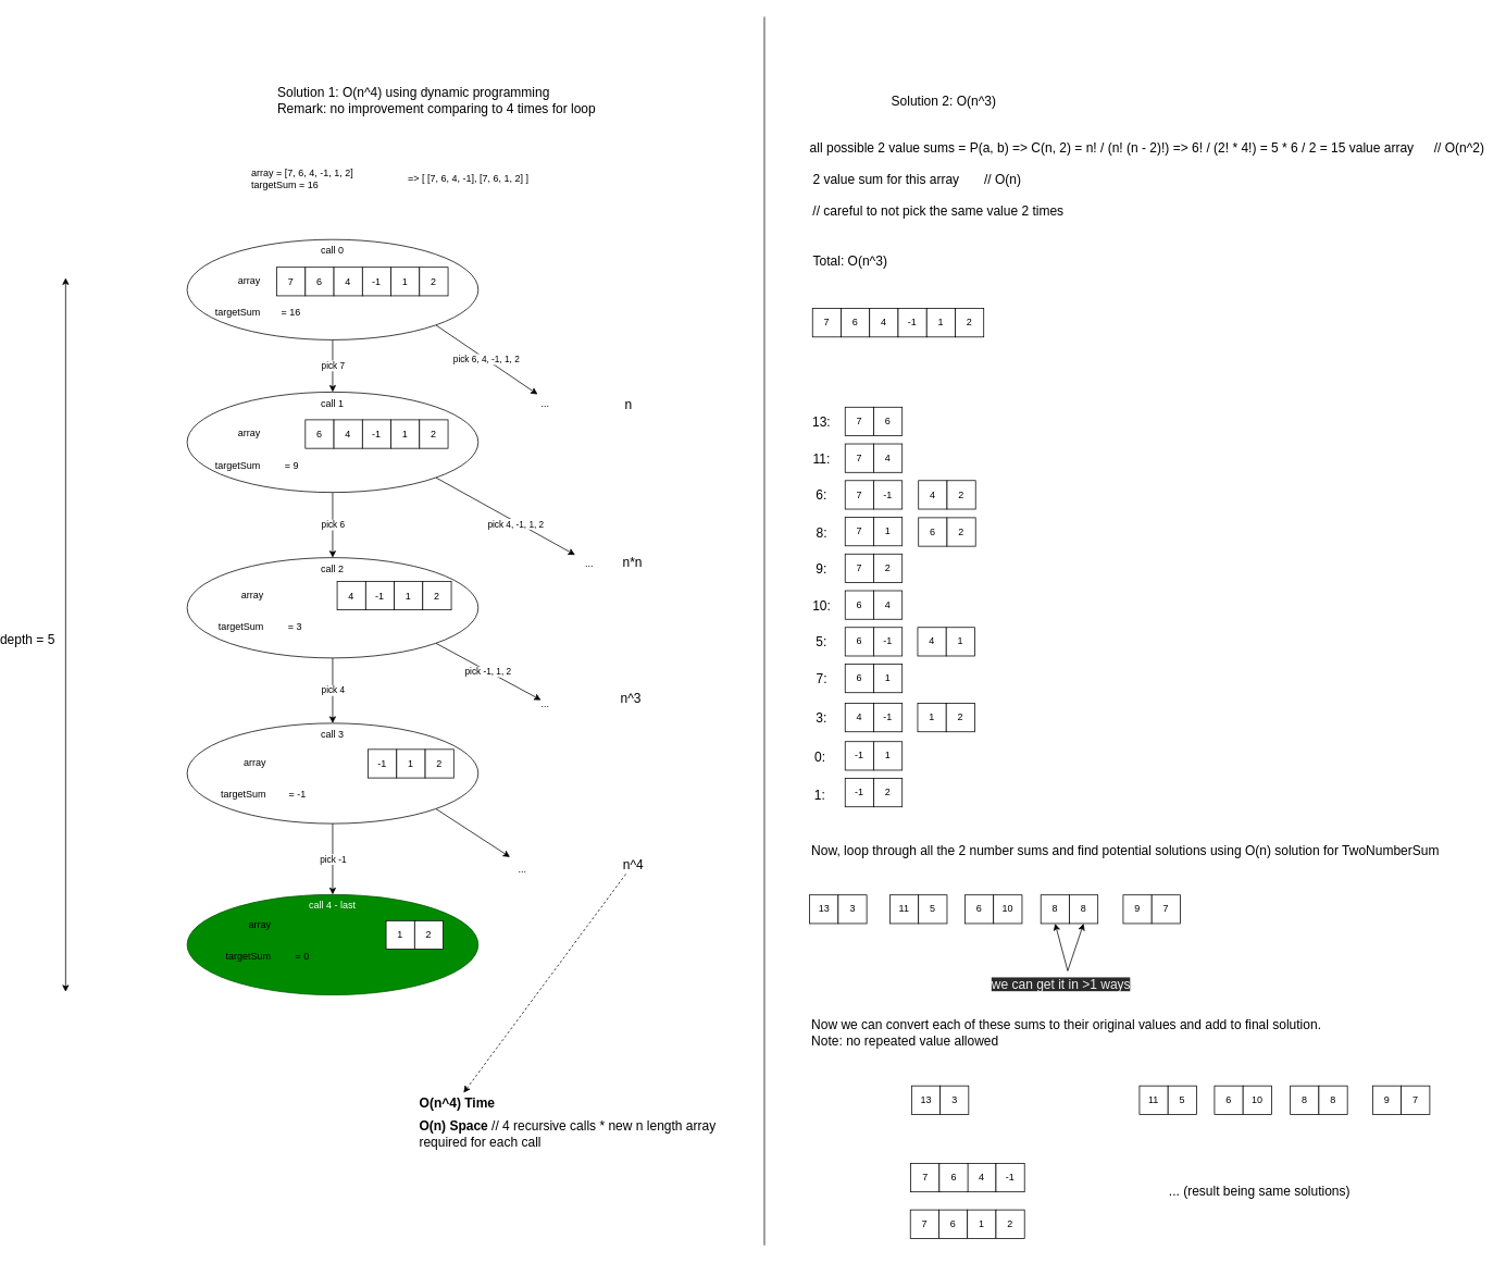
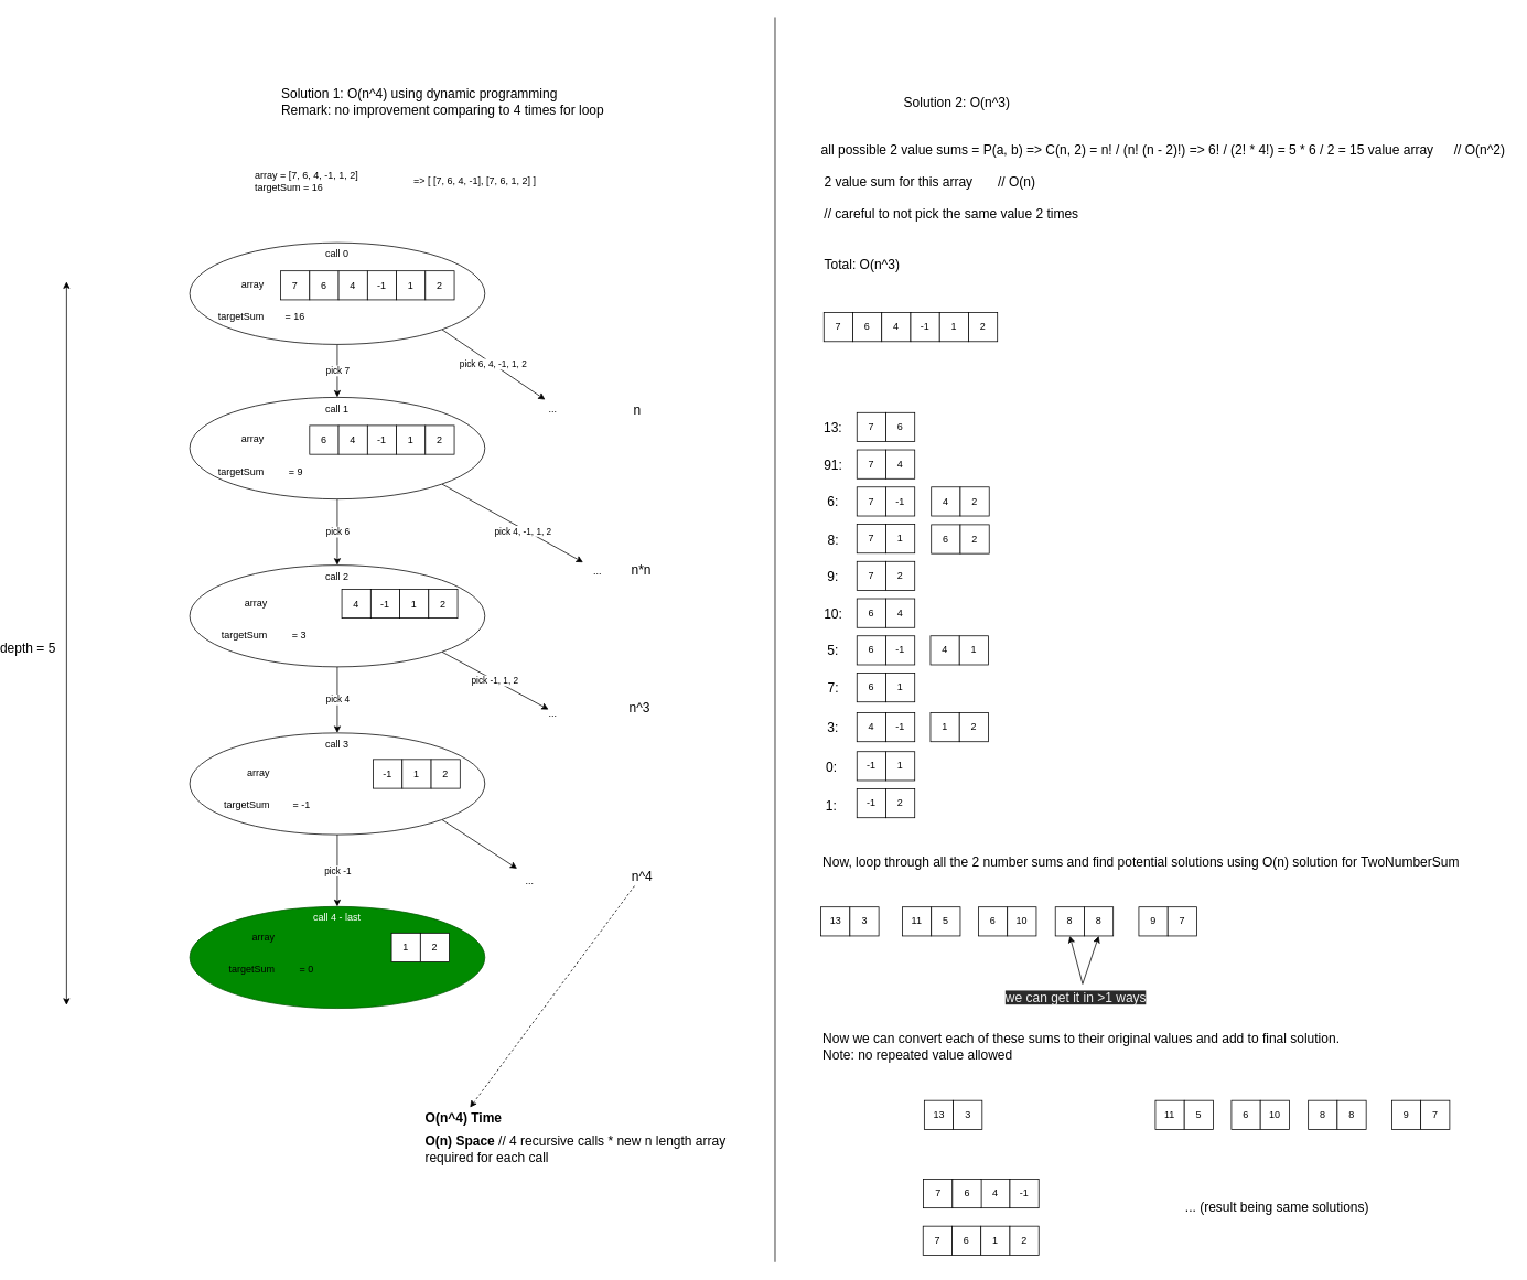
- <mxCell id="84" value="11:" style="text;html=1;align=center;verticalAlign=middle;resizable=0;points=[];autosize=1;fontSize=16;" vertex="1" parent="1"><mxGeometry x="931" y="550.5" width="31" height="22" as="geometry" /></mxCell>
+ <mxCell id="84" value="91:" style="text;html=1;align=center;verticalAlign=middle;resizable=0;points=[];autosize=1;fontSize=16;" vertex="1" parent="1"><mxGeometry x="931" y="550.5" width="31" height="22" as="geometry" /></mxCell>
